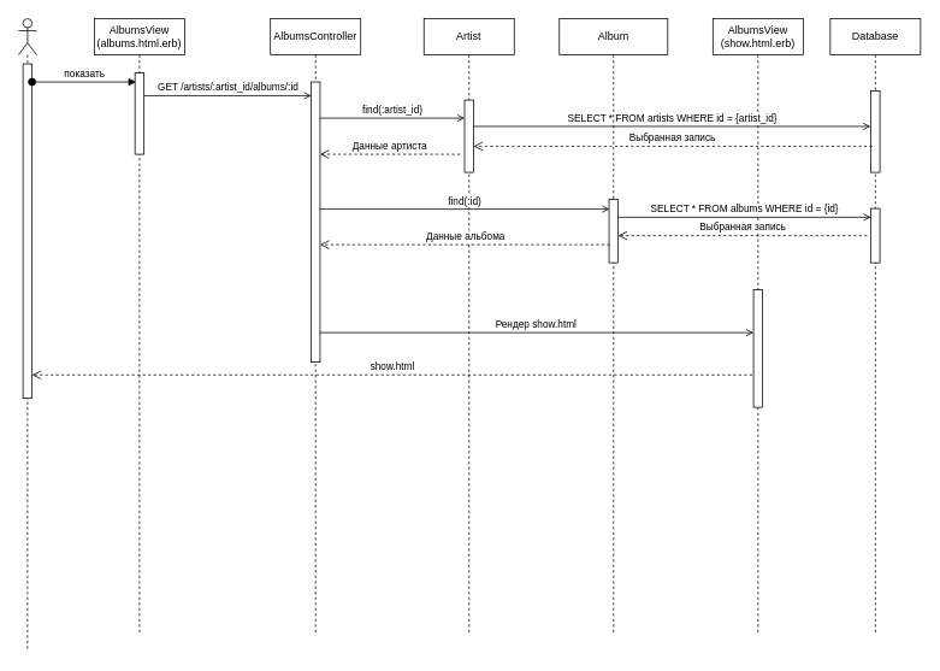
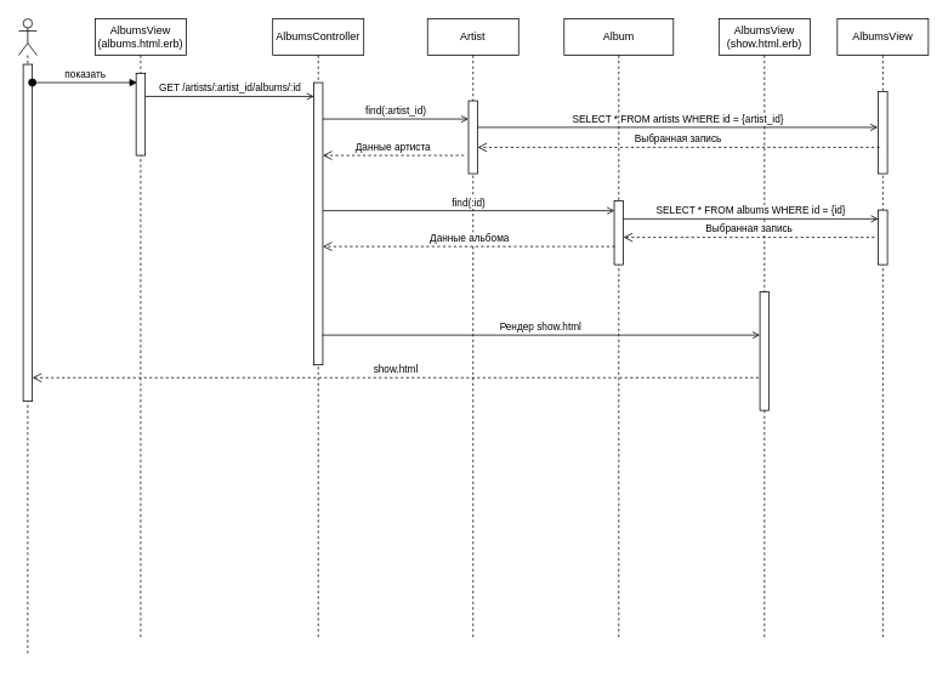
- <mxCell id="16" value="Database" style="shape=umlLifeline;perimeter=lifelinePerimeter;whiteSpace=wrap;html=1;container=1;dropTarget=0;collapsible=0;recursiveResize=0;outlineConnect=0;portConstraint=eastwest;newEdgeStyle={&quot;curved&quot;:0,&quot;rounded&quot;:0};" vertex="1" parent="1"><mxGeometry x="919" y="20" width="100" height="680" as="geometry" /></mxCell>
+ <mxCell id="16" value="AlbumsView" style="shape=umlLifeline;perimeter=lifelinePerimeter;whiteSpace=wrap;html=1;container=1;dropTarget=0;collapsible=0;recursiveResize=0;outlineConnect=0;portConstraint=eastwest;newEdgeStyle={&quot;curved&quot;:0,&quot;rounded&quot;:0};" vertex="1" parent="1"><mxGeometry x="919" y="20" width="100" height="680" as="geometry" /></mxCell>
